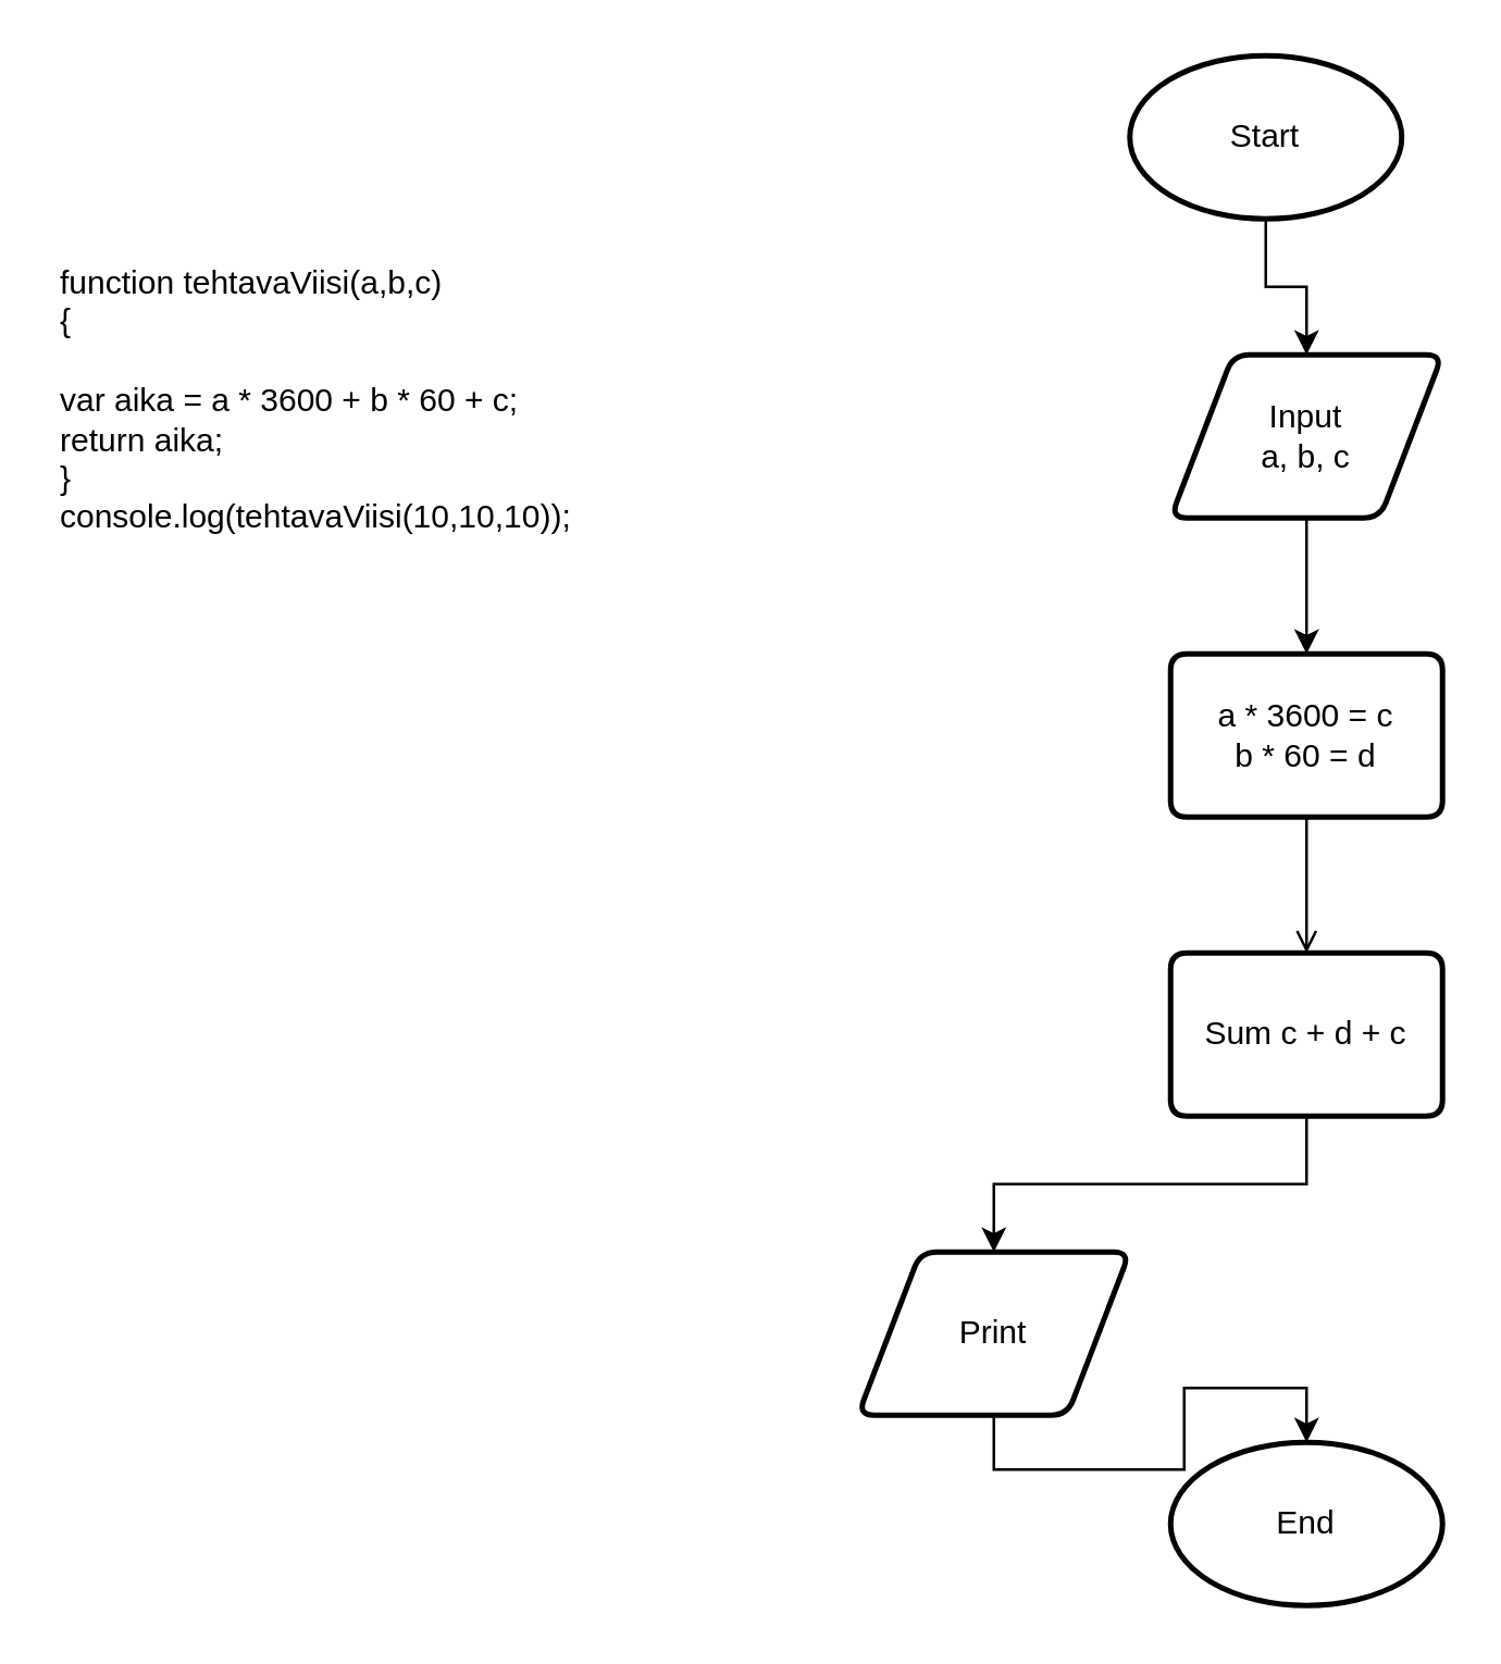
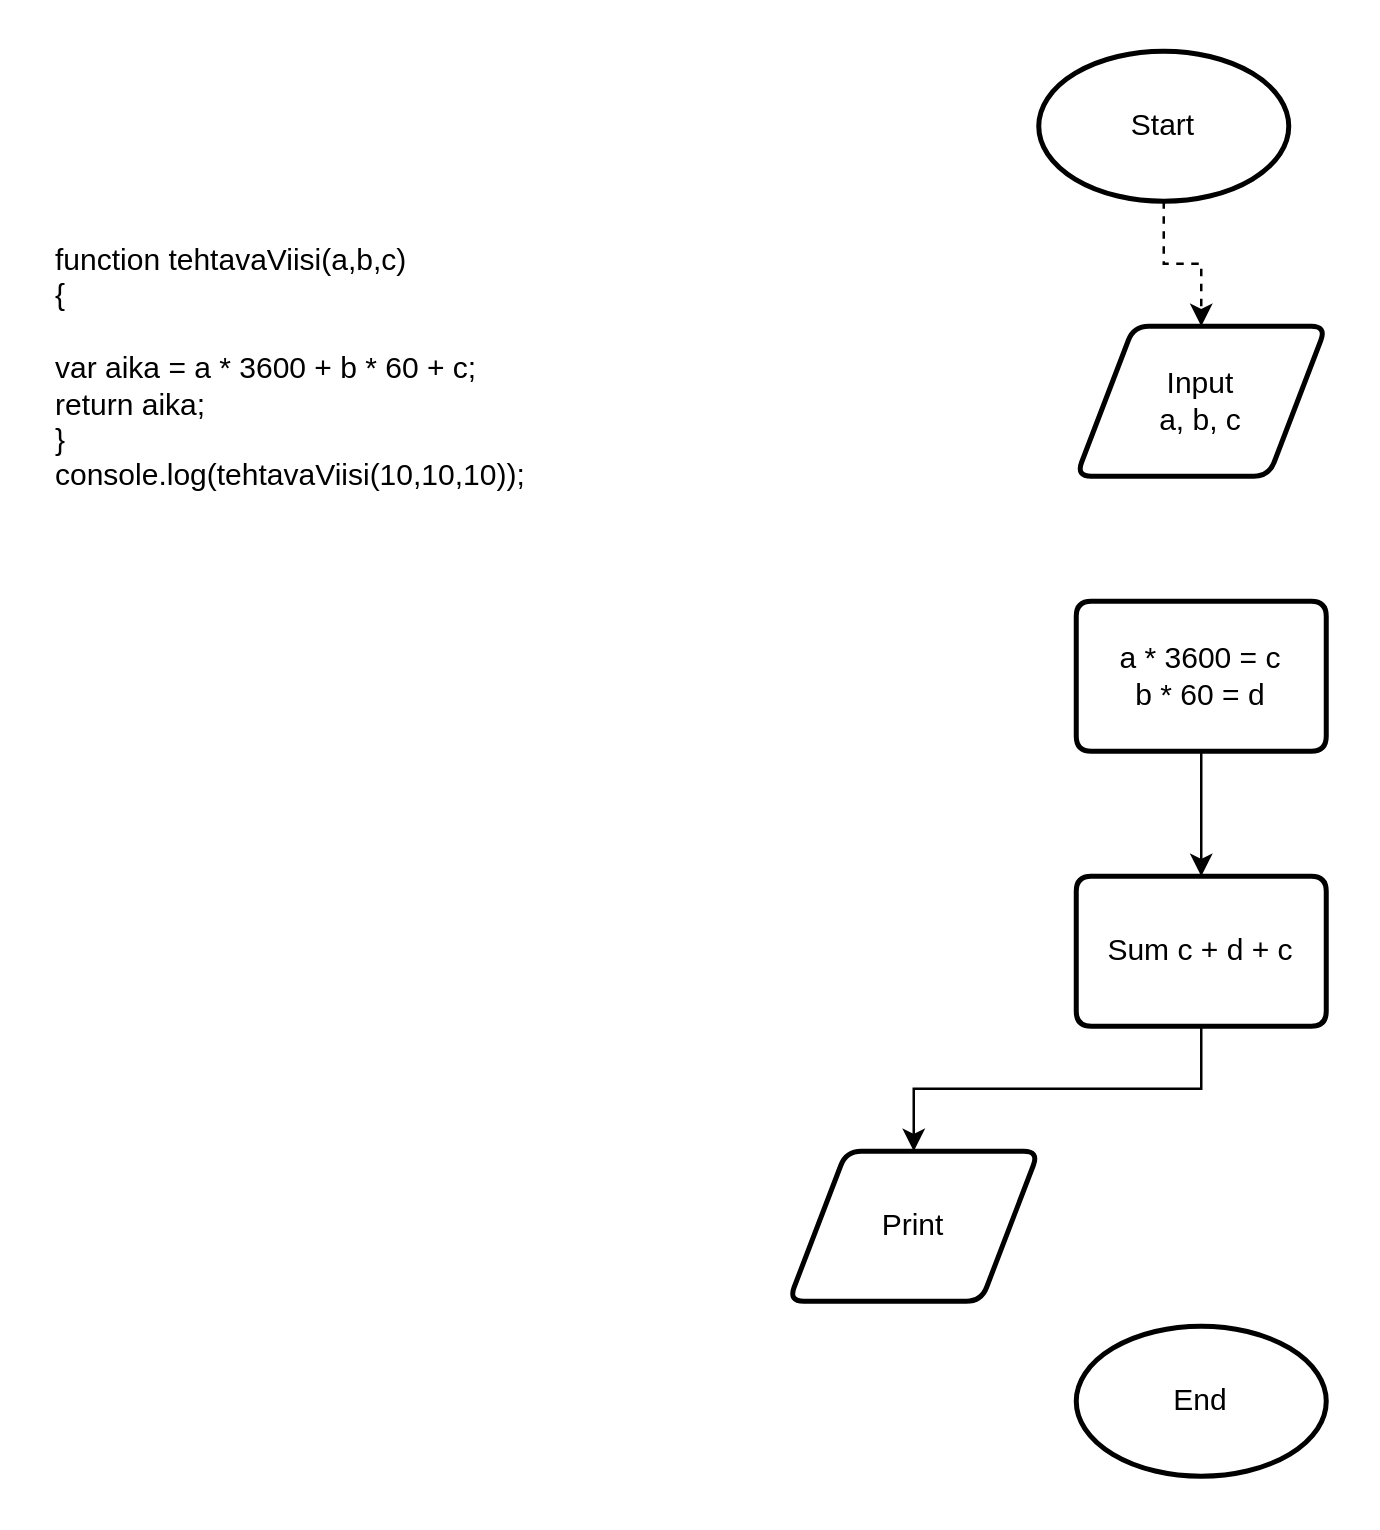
- <mxCell id="3" style="edgeStyle=orthogonalEdgeStyle;rounded=0;orthogonalLoop=1;jettySize=auto;html=1;exitX=0.5;exitY=1;exitDx=0;exitDy=0;exitPerimeter=0;entryX=0.5;entryY=0;entryDx=0;entryDy=0;" edge="1" parent="1" source="4" target="6"><mxGeometry relative="1" as="geometry" /></mxCell>
+ <mxCell id="3" style="edgeStyle=orthogonalEdgeStyle;rounded=0;orthogonalLoop=1;jettySize=auto;html=1;exitX=0.5;exitY=1;exitDx=0;exitDy=0;exitPerimeter=0;entryX=0.5;entryY=0;entryDx=0;entryDy=0;dashed=1;" edge="1" parent="1" source="4" target="6"><mxGeometry relative="1" as="geometry" /></mxCell>
- <mxCell id="5" style="edgeStyle=orthogonalEdgeStyle;rounded=0;orthogonalLoop=1;jettySize=auto;html=1;exitX=0.5;exitY=1;exitDx=0;exitDy=0;entryX=0.5;entryY=0;entryDx=0;entryDy=0;" edge="1" parent="1" source="6" target="8"><mxGeometry relative="1" as="geometry" /></mxCell>
- <mxCell id="7" style="edgeStyle=orthogonalEdgeStyle;rounded=0;orthogonalLoop=1;jettySize=auto;html=1;exitX=0.5;exitY=1;exitDx=0;exitDy=0;entryX=0.5;entryY=0;entryDx=0;entryDy=0;endArrow=open;" edge="1" parent="1" source="8" target="10"><mxGeometry relative="1" as="geometry" /></mxCell>
+ <mxCell id="7" style="edgeStyle=orthogonalEdgeStyle;rounded=0;orthogonalLoop=1;jettySize=auto;html=1;exitX=0.5;exitY=1;exitDx=0;exitDy=0;entryX=0.5;entryY=0;entryDx=0;entryDy=0;" edge="1" parent="1" source="8" target="10"><mxGeometry relative="1" as="geometry" /></mxCell>
- <mxCell id="12" style="edgeStyle=orthogonalEdgeStyle;rounded=0;orthogonalLoop=1;jettySize=auto;html=1;exitX=0.5;exitY=1;exitDx=0;exitDy=0;entryX=0.5;entryY=0;entryDx=0;entryDy=0;entryPerimeter=0;" edge="1" parent="1" source="13" target="11"><mxGeometry relative="1" as="geometry" /></mxCell>
